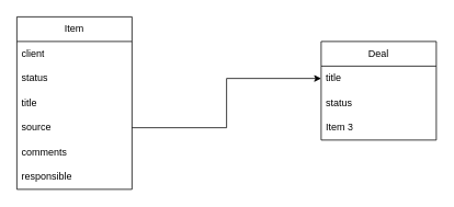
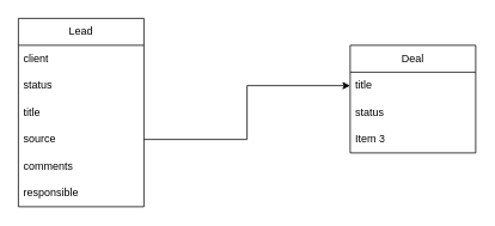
- <mxCell id="2" value="Item" style="swimlane;fontStyle=0;childLayout=stackLayout;horizontal=1;startSize=30;horizontalStack=0;resizeParent=1;resizeParentMax=0;resizeLast=0;collapsible=1;marginBottom=0;whiteSpace=wrap;html=1;" vertex="1" parent="1"><mxGeometry x="20" y="20" width="140" height="210" as="geometry" /></mxCell>
+ <mxCell id="2" value="Lead" style="swimlane;fontStyle=0;childLayout=stackLayout;horizontal=1;startSize=30;horizontalStack=0;resizeParent=1;resizeParentMax=0;resizeLast=0;collapsible=1;marginBottom=0;whiteSpace=wrap;html=1;" vertex="1" parent="1"><mxGeometry x="20" y="20" width="140" height="210" as="geometry" /></mxCell>
